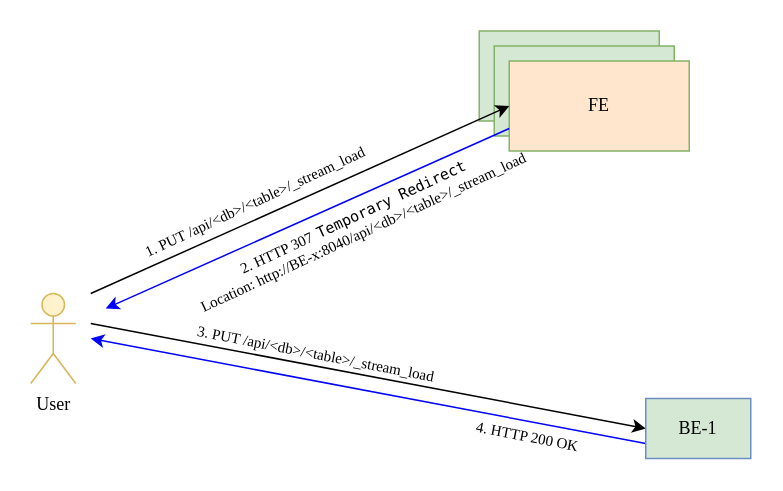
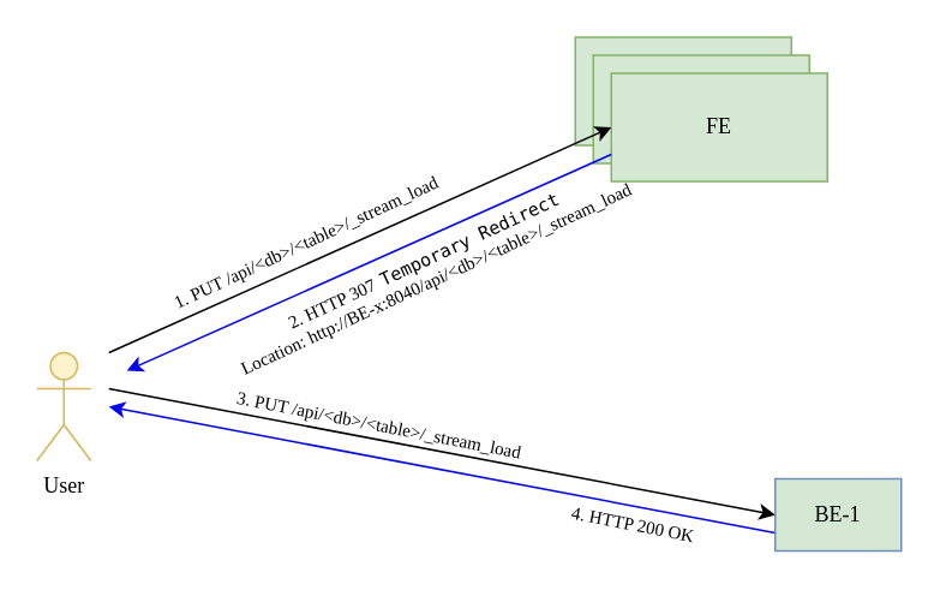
- <mxCell id="7" value="FE" style="rounded=0;whiteSpace=wrap;html=1;fontFamily=Comic Sans MS;fillColor=#ffe6cc;strokeColor=#82b366;" parent="1" vertex="1"><mxGeometry x="339" y="40" width="120" height="60" as="geometry" /></mxCell>
+ <mxCell id="7" value="FE" style="rounded=0;whiteSpace=wrap;html=1;fontFamily=Comic Sans MS;fillColor=#d5e8d4;strokeColor=#82b366;" parent="1" vertex="1"><mxGeometry x="339" y="40" width="120" height="60" as="geometry" /></mxCell>
